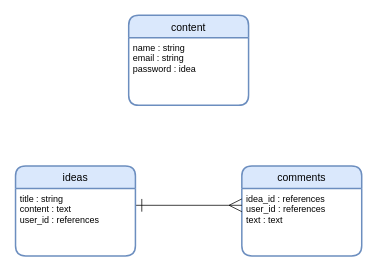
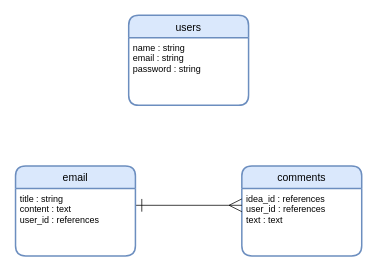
- <mxCell id="5" value="content" style="swimlane;childLayout=stackLayout;horizontal=1;startSize=30;horizontalStack=0;rounded=1;fontSize=14;fontStyle=0;strokeWidth=2;resizeParent=0;resizeLast=1;shadow=0;dashed=0;align=center;strokeColor=#6c8ebf;fillColor=#dae8fc;fontColor=#000000;" vertex="1" parent="1"><mxGeometry x="171" y="20" width="160" height="120" as="geometry" /></mxCell>
+ <mxCell id="5" value="users" style="swimlane;childLayout=stackLayout;horizontal=1;startSize=30;horizontalStack=0;rounded=1;fontSize=14;fontStyle=0;strokeWidth=2;resizeParent=0;resizeLast=1;shadow=0;dashed=0;align=center;strokeColor=#6c8ebf;fillColor=#dae8fc;fontColor=#000000;" vertex="1" parent="1"><mxGeometry x="171" y="20" width="160" height="120" as="geometry" /></mxCell>
- <mxCell id="6" value="name : string&#10;email : string&#10;password : idea" style="align=left;strokeColor=none;fillColor=none;spacingLeft=4;fontSize=12;verticalAlign=top;resizable=0;rotatable=0;part=1;fontColor=#000000;" vertex="1" parent="5"><mxGeometry y="30" width="160" height="90" as="geometry" /></mxCell>
+ <mxCell id="6" value="name : string&#10;email : string&#10;password : string" style="align=left;strokeColor=none;fillColor=none;spacingLeft=4;fontSize=12;verticalAlign=top;resizable=0;rotatable=0;part=1;fontColor=#000000;" vertex="1" parent="5"><mxGeometry y="30" width="160" height="90" as="geometry" /></mxCell>
- <mxCell id="7" value="ideas" style="swimlane;childLayout=stackLayout;horizontal=1;startSize=30;horizontalStack=0;rounded=1;fontSize=14;fontStyle=0;strokeWidth=2;resizeParent=0;resizeLast=1;shadow=0;dashed=0;align=center;fillColor=#dae8fc;strokeColor=#6c8ebf;fontColor=#000000;" vertex="1" parent="1"><mxGeometry x="20" y="221" width="160" height="120" as="geometry" /></mxCell>
+ <mxCell id="7" value="email" style="swimlane;childLayout=stackLayout;horizontal=1;startSize=30;horizontalStack=0;rounded=1;fontSize=14;fontStyle=0;strokeWidth=2;resizeParent=0;resizeLast=1;shadow=0;dashed=0;align=center;fillColor=#dae8fc;strokeColor=#6c8ebf;fontColor=#000000;" vertex="1" parent="1"><mxGeometry x="20" y="221" width="160" height="120" as="geometry" /></mxCell>
